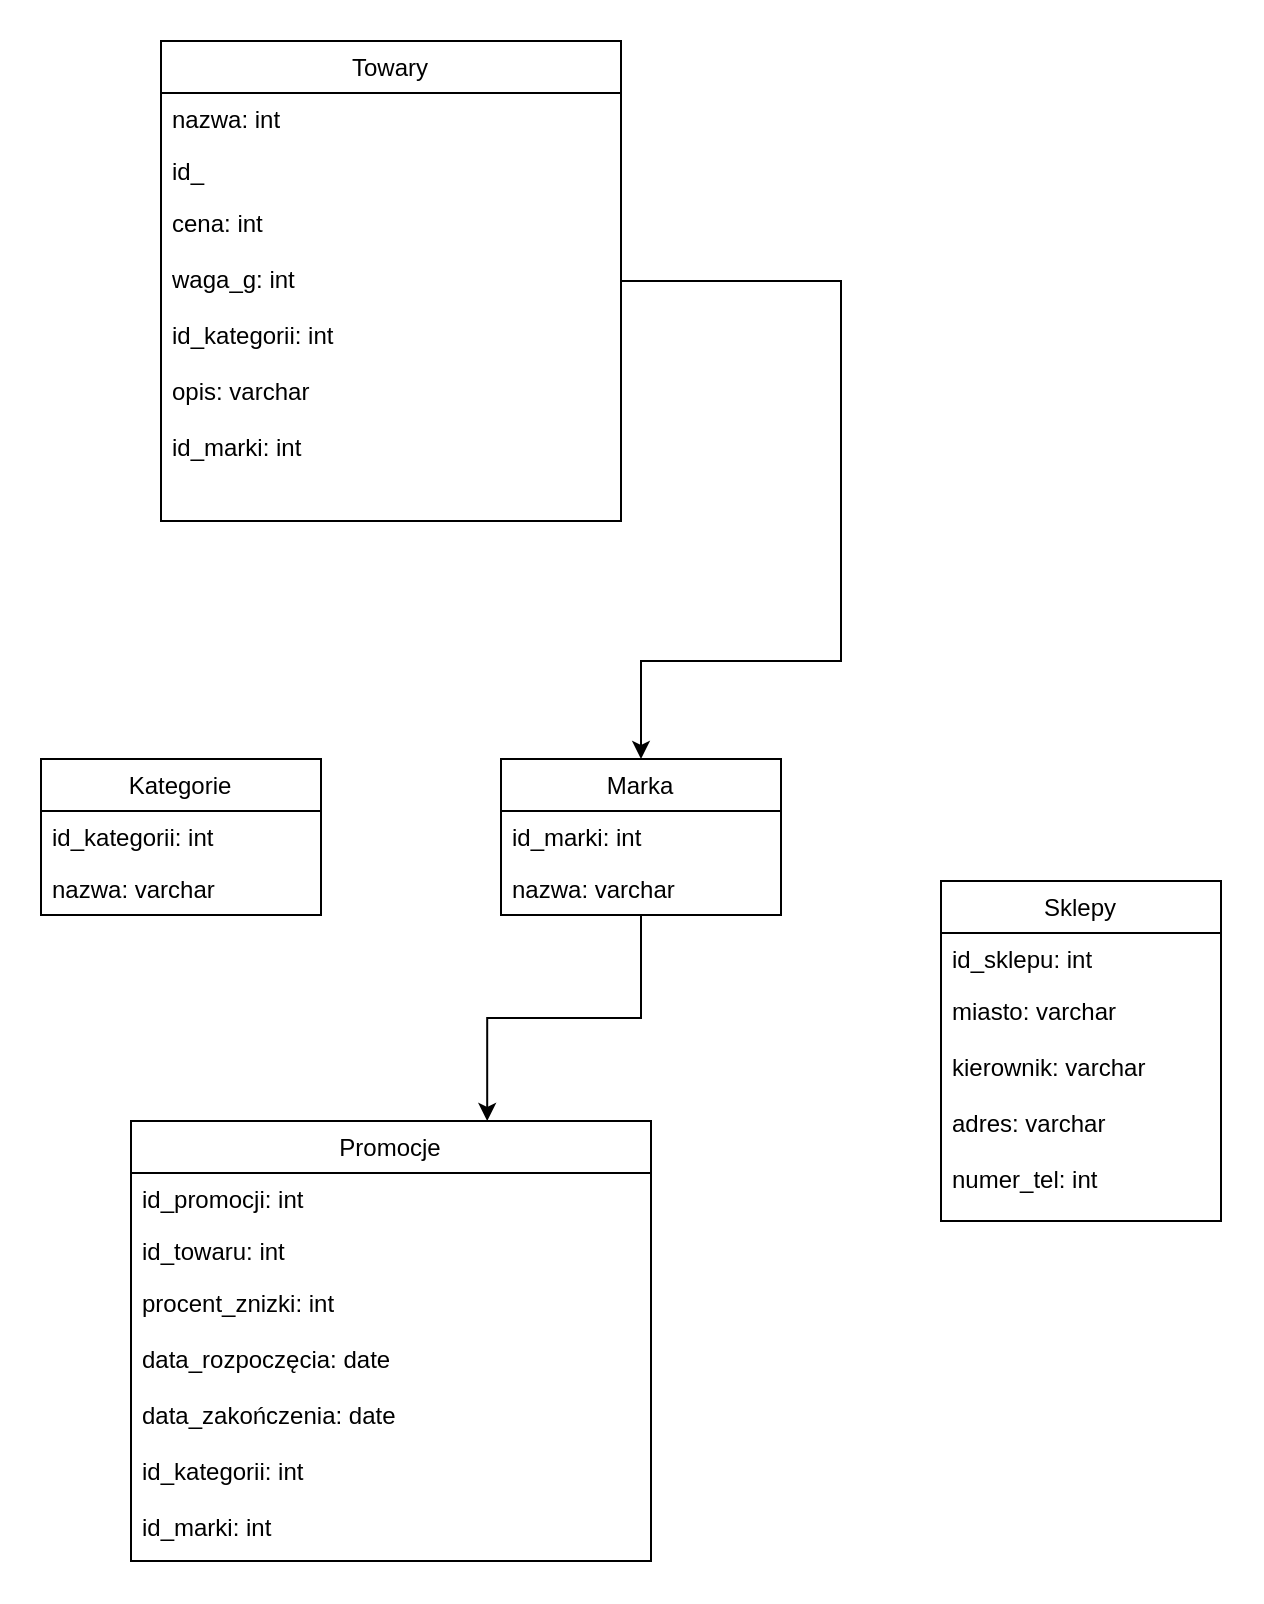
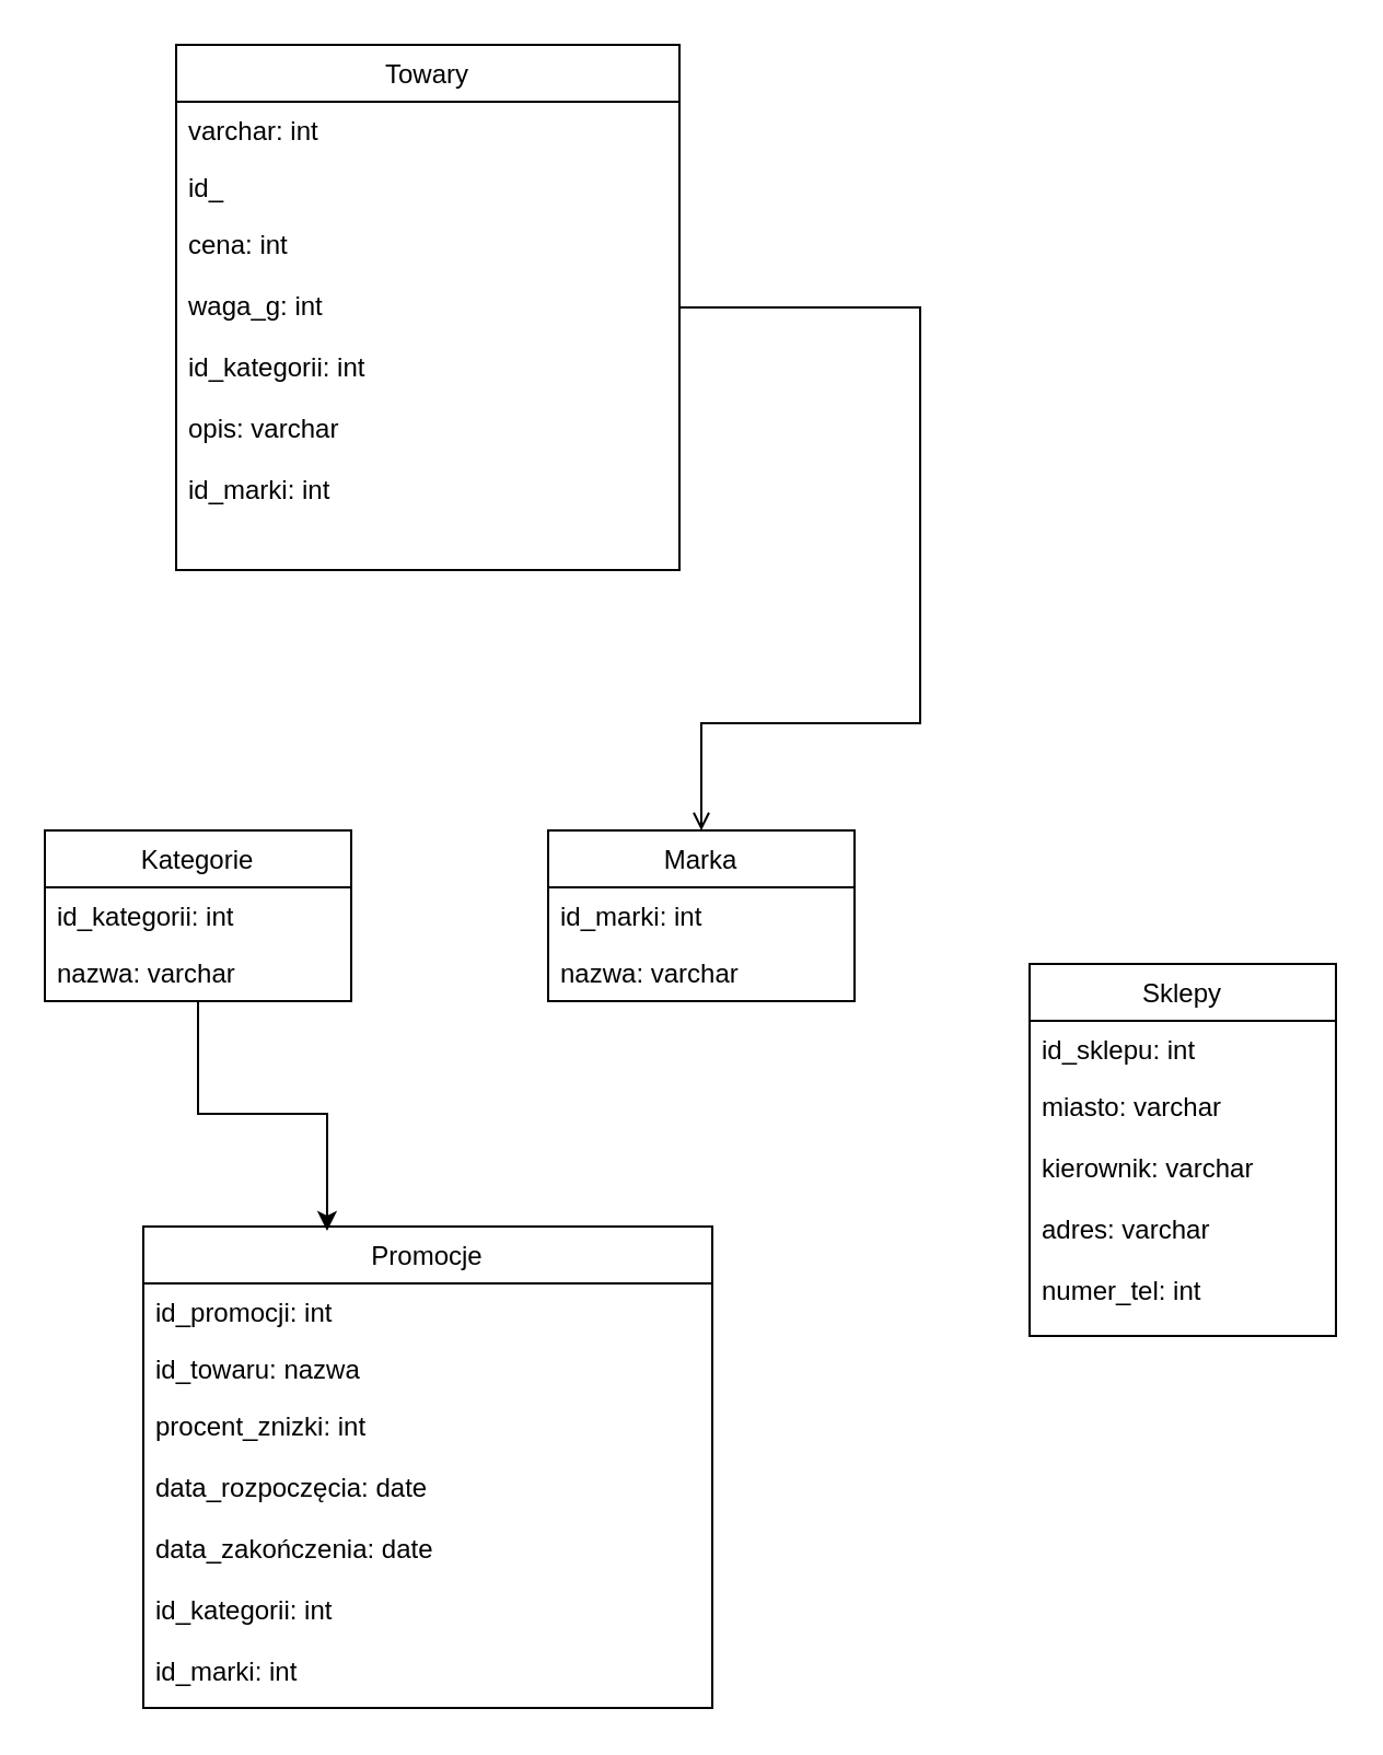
- <mxCell id="4" value="nazwa: int" style="text;strokeColor=none;fillColor=none;align=left;verticalAlign=top;spacingLeft=4;spacingRight=4;overflow=hidden;rotatable=0;points=[[0,0.5],[1,0.5]];portConstraint=eastwest;" vertex="1" parent="3"><mxGeometry y="26" width="230" height="26" as="geometry" /></mxCell>
+ <mxCell id="4" value="varchar: int" style="text;strokeColor=none;fillColor=none;align=left;verticalAlign=top;spacingLeft=4;spacingRight=4;overflow=hidden;rotatable=0;points=[[0,0.5],[1,0.5]];portConstraint=eastwest;" vertex="1" parent="3"><mxGeometry y="26" width="230" height="26" as="geometry" /></mxCell>
- <mxCell id="2" style="edgeStyle=orthogonalEdgeStyle;rounded=0;orthogonalLoop=1;jettySize=auto;html=1;" edge="1" parent="1" source="3" target="19"><mxGeometry relative="1" as="geometry"><mxPoint x="360" y="330" as="targetPoint" /><Array as="points"><mxPoint x="420" y="140" /><mxPoint x="420" y="330" /><mxPoint x="320" y="330" /></Array></mxGeometry></mxCell>
+ <mxCell id="2" style="edgeStyle=orthogonalEdgeStyle;rounded=0;orthogonalLoop=1;jettySize=auto;html=1;endArrow=open;" edge="1" parent="1" source="3" target="19"><mxGeometry relative="1" as="geometry"><mxPoint x="360" y="330" as="targetPoint" /><Array as="points"><mxPoint x="420" y="140" /><mxPoint x="420" y="330" /><mxPoint x="320" y="330" /></Array></mxGeometry></mxCell>
+ <mxCell id="14" style="edgeStyle=orthogonalEdgeStyle;rounded=0;orthogonalLoop=1;jettySize=auto;html=1;entryX=0.323;entryY=0.009;entryDx=0;entryDy=0;entryPerimeter=0;" edge="1" parent="1" source="15" target="10"><mxGeometry relative="1" as="geometry" /></mxCell>
- <mxCell id="18" style="edgeStyle=orthogonalEdgeStyle;rounded=0;orthogonalLoop=1;jettySize=auto;html=1;entryX=0.685;entryY=0;entryDx=0;entryDy=0;entryPerimeter=0;" edge="1" parent="1" source="19" target="10"><mxGeometry relative="1" as="geometry" /></mxCell>
- <mxCell id="12" value="id_towaru: int&#10;&#10;&#10;&#10;&#10;&#10;&#10;&#10;" style="text;strokeColor=none;fillColor=none;align=left;verticalAlign=top;spacingLeft=4;spacingRight=4;overflow=hidden;rotatable=0;points=[[0,0.5],[1,0.5]];portConstraint=eastwest;" vertex="1" parent="10"><mxGeometry y="52" width="260" height="26" as="geometry" /></mxCell>
+ <mxCell id="12" value="id_towaru: nazwa&#10;&#10;&#10;&#10;&#10;&#10;&#10;&#10;" style="text;strokeColor=none;fillColor=none;align=left;verticalAlign=top;spacingLeft=4;spacingRight=4;overflow=hidden;rotatable=0;points=[[0,0.5],[1,0.5]];portConstraint=eastwest;" vertex="1" parent="10"><mxGeometry y="52" width="260" height="26" as="geometry" /></mxCell>
